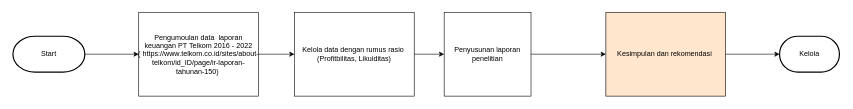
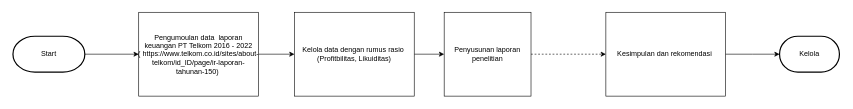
- <mxCell id="8" style="edgeStyle=orthogonalEdgeStyle;rounded=0;orthogonalLoop=1;jettySize=auto;html=1;entryX=0;entryY=0.5;entryDx=0;entryDy=0;" edge="1" parent="1" source="9" target="7"><mxGeometry relative="1" as="geometry" /></mxCell>
+ <mxCell id="8" style="edgeStyle=orthogonalEdgeStyle;rounded=0;orthogonalLoop=1;jettySize=auto;html=1;entryX=0;entryY=0.5;entryDx=0;entryDy=0;dashed=1;" edge="1" parent="1" source="9" target="7"><mxGeometry relative="1" as="geometry" /></mxCell>
- <mxCell id="7" value="Kesimpulan dan rekomendasi&amp;nbsp;" style="rounded=0;whiteSpace=wrap;html=1;fillColor=#ffe6cc;" vertex="1" parent="1"><mxGeometry x="1010" y="20" width="200" height="140" as="geometry" /></mxCell>
+ <mxCell id="7" value="Kesimpulan dan rekomendasi&amp;nbsp;" style="rounded=0;whiteSpace=wrap;html=1;" vertex="1" parent="1"><mxGeometry x="1010" y="20" width="200" height="140" as="geometry" /></mxCell>
